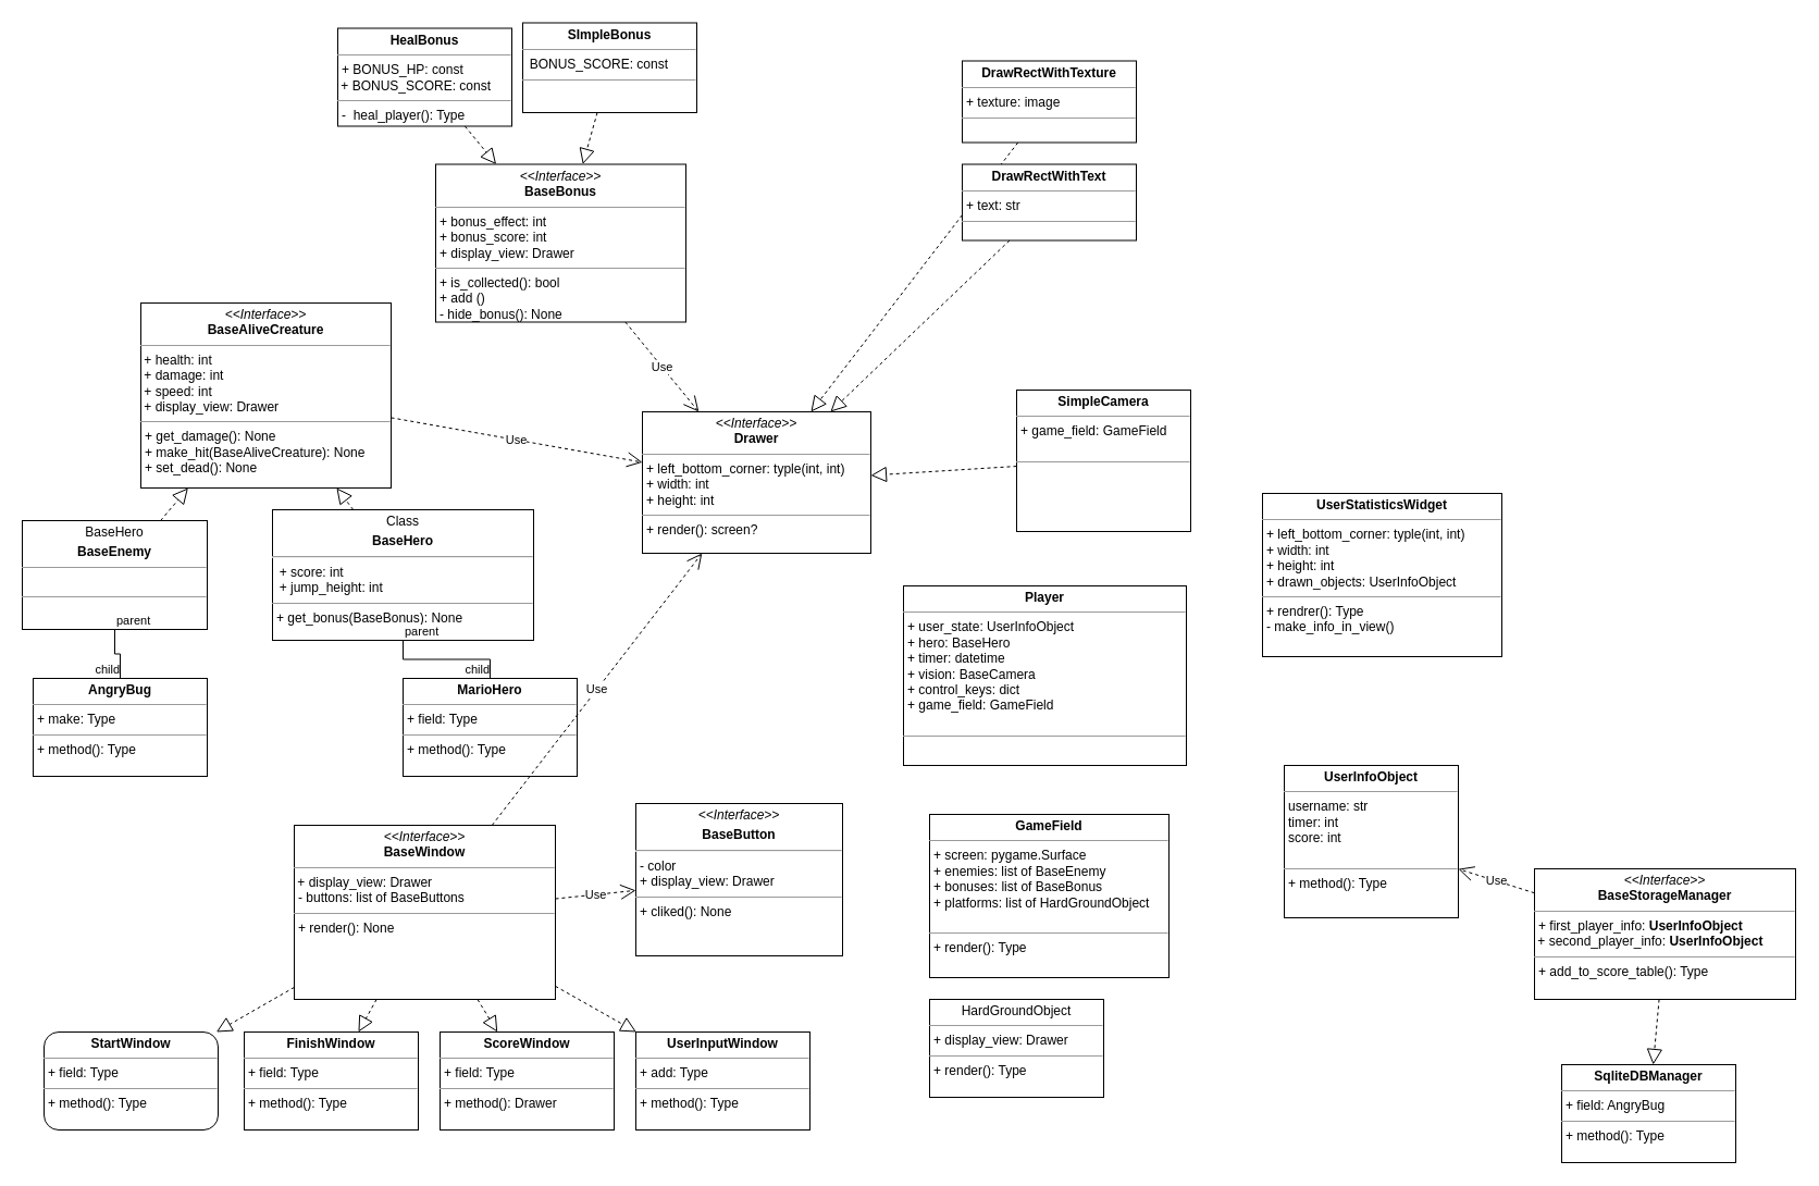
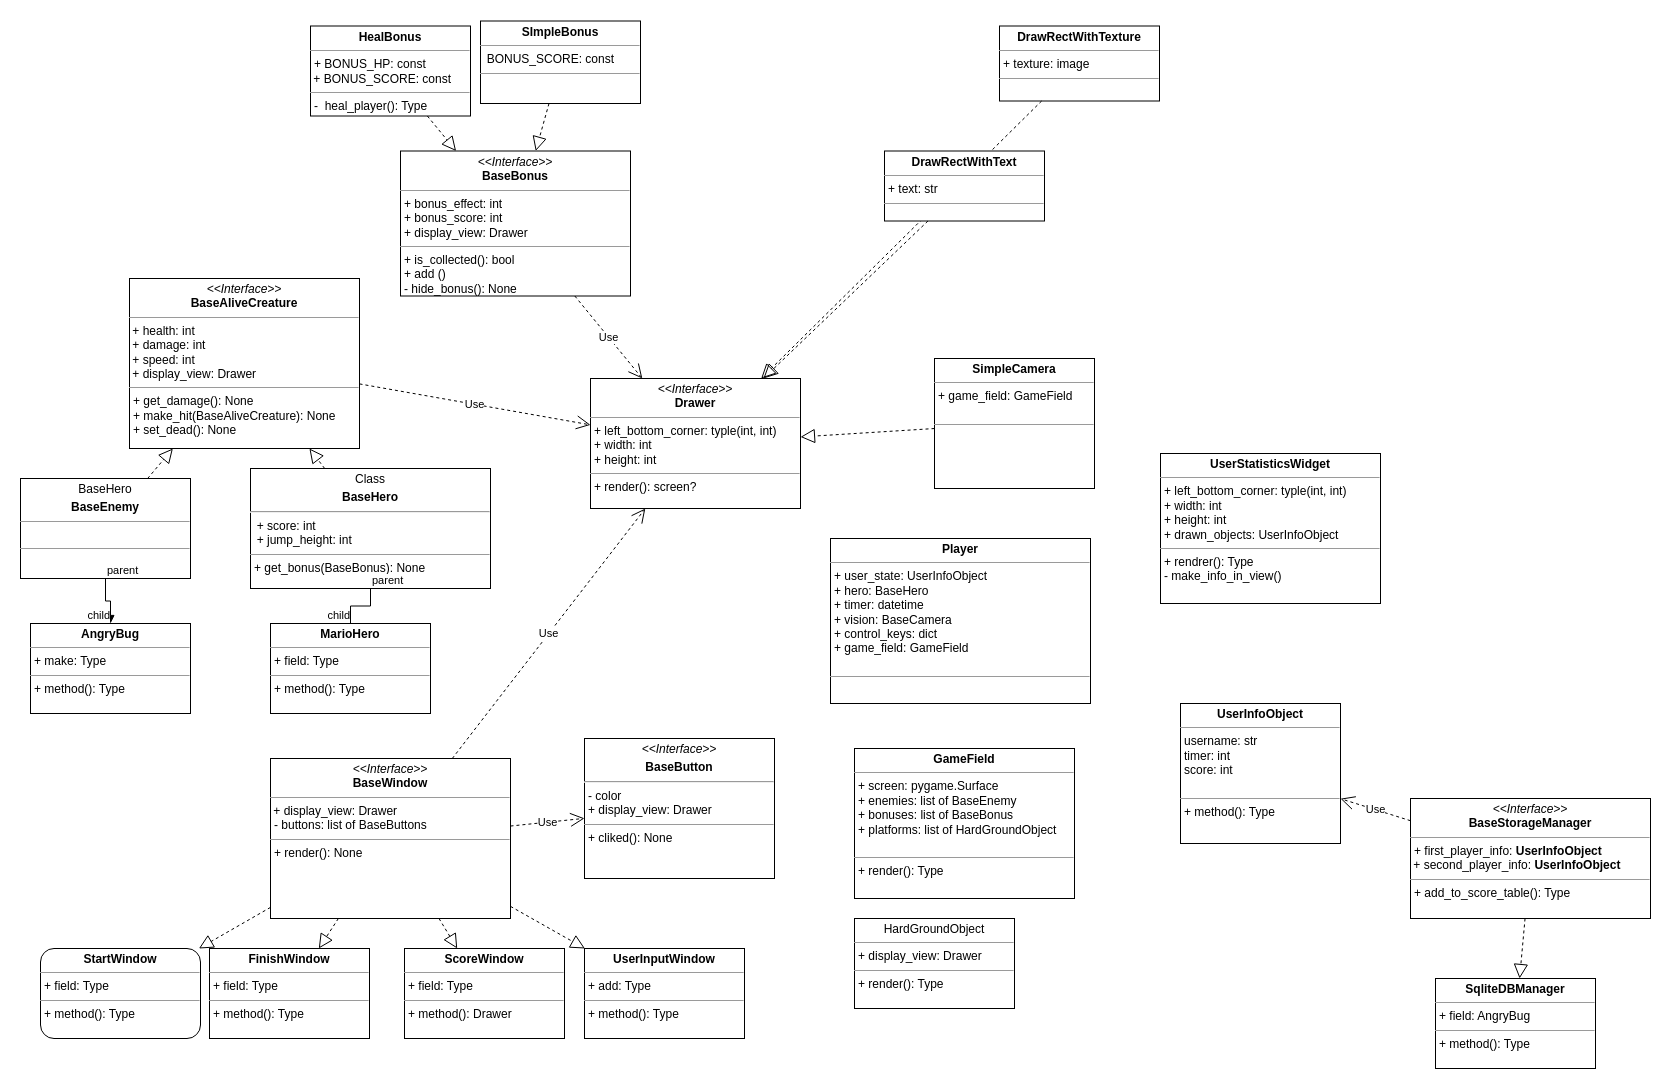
- <mxCell id="22" value="&lt;p style=&quot;margin:0px;margin-top:4px;text-align:center;&quot;&gt;&lt;span&gt;&lt;b&gt;DrawRectWithTexture&lt;/b&gt;&lt;/span&gt;&lt;/p&gt;&lt;hr size=&quot;1&quot;&gt;&lt;p style=&quot;margin:0px;margin-left:4px;&quot;&gt;+ texture: image&lt;/p&gt;&lt;hr size=&quot;1&quot;&gt;&lt;p style=&quot;margin:0px;margin-left:4px;&quot;&gt;&lt;br&gt;&lt;/p&gt;" style="verticalAlign=top;align=left;overflow=fill;fontSize=12;fontFamily=Helvetica;html=1;fontStyle=0;flipH=0;" parent="1" vertex="1"><mxGeometry x="884" y="55.5" width="160" height="75" as="geometry" /></mxCell>
+ <mxCell id="22" value="&lt;p style=&quot;margin:0px;margin-top:4px;text-align:center;&quot;&gt;&lt;span&gt;&lt;b&gt;DrawRectWithTexture&lt;/b&gt;&lt;/span&gt;&lt;/p&gt;&lt;hr size=&quot;1&quot;&gt;&lt;p style=&quot;margin:0px;margin-left:4px;&quot;&gt;+ texture: image&lt;/p&gt;&lt;hr size=&quot;1&quot;&gt;&lt;p style=&quot;margin:0px;margin-left:4px;&quot;&gt;&lt;br&gt;&lt;/p&gt;" style="verticalAlign=top;align=left;overflow=fill;fontSize=12;fontFamily=Helvetica;html=1;fontStyle=0;flipH=0;" parent="1" vertex="1"><mxGeometry x="999" y="25.5" width="160" height="75" as="geometry" /></mxCell>
- <mxCell id="34" value="" style="endArrow=none;html=1;edgeStyle=orthogonalEdgeStyle;rounded=0;" edge="1" parent="1" source="28" target="33"><mxGeometry relative="1" as="geometry"><mxPoint x="350" y="878" as="sourcePoint" /><mxPoint x="510" y="878" as="targetPoint" /></mxGeometry></mxCell>
+ <mxCell id="34" value="" style="endArrow=block;html=1;edgeStyle=orthogonalEdgeStyle;rounded=0;" edge="1" parent="1" source="28" target="33"><mxGeometry relative="1" as="geometry"><mxPoint x="350" y="878" as="sourcePoint" /><mxPoint x="510" y="878" as="targetPoint" /></mxGeometry></mxCell>
- <mxCell id="32" value="&lt;p style=&quot;margin:0px;margin-top:4px;text-align:center;&quot;&gt;&lt;b&gt;MarioHero&lt;/b&gt;&lt;/p&gt;&lt;hr size=&quot;1&quot;&gt;&lt;p style=&quot;margin:0px;margin-left:4px;&quot;&gt;+ field: Type&lt;/p&gt;&lt;hr size=&quot;1&quot;&gt;&lt;p style=&quot;margin:0px;margin-left:4px;&quot;&gt;+ method(): Type&lt;/p&gt;" style="verticalAlign=top;align=left;overflow=fill;fontSize=12;fontFamily=Helvetica;html=1;" vertex="1" parent="1"><mxGeometry x="370" y="623" width="160" height="90" as="geometry" /></mxCell>
+ <mxCell id="32" value="&lt;p style=&quot;margin:0px;margin-top:4px;text-align:center;&quot;&gt;&lt;b&gt;MarioHero&lt;/b&gt;&lt;/p&gt;&lt;hr size=&quot;1&quot;&gt;&lt;p style=&quot;margin:0px;margin-left:4px;&quot;&gt;+ field: Type&lt;/p&gt;&lt;hr size=&quot;1&quot;&gt;&lt;p style=&quot;margin:0px;margin-left:4px;&quot;&gt;+ method(): Type&lt;/p&gt;" style="verticalAlign=top;align=left;overflow=fill;fontSize=12;fontFamily=Helvetica;html=1;" vertex="1" parent="1"><mxGeometry x="270" y="623" width="160" height="90" as="geometry" /></mxCell>
- <mxCell id="13" value="&lt;p style=&quot;margin:0px;margin-top:4px;text-align:center;&quot;&gt;&lt;b&gt;FinishWindow&lt;/b&gt;&lt;/p&gt;&lt;hr size=&quot;1&quot;&gt;&lt;p style=&quot;margin:0px;margin-left:4px;&quot;&gt;+ field: Type&lt;/p&gt;&lt;hr size=&quot;1&quot;&gt;&lt;p style=&quot;margin:0px;margin-left:4px;&quot;&gt;+ method(): Type&lt;/p&gt;" style="verticalAlign=top;align=left;overflow=fill;fontSize=12;fontFamily=Helvetica;html=1;" parent="1" vertex="1"><mxGeometry x="224" y="948" width="160" height="90" as="geometry" /></mxCell>
+ <mxCell id="13" value="&lt;p style=&quot;margin:0px;margin-top:4px;text-align:center;&quot;&gt;&lt;b&gt;FinishWindow&lt;/b&gt;&lt;/p&gt;&lt;hr size=&quot;1&quot;&gt;&lt;p style=&quot;margin:0px;margin-left:4px;&quot;&gt;+ field: Type&lt;/p&gt;&lt;hr size=&quot;1&quot;&gt;&lt;p style=&quot;margin:0px;margin-left:4px;&quot;&gt;+ method(): Type&lt;/p&gt;" style="verticalAlign=top;align=left;overflow=fill;fontSize=12;fontFamily=Helvetica;html=1;" parent="1" vertex="1"><mxGeometry x="209" y="948" width="160" height="90" as="geometry" /></mxCell>
